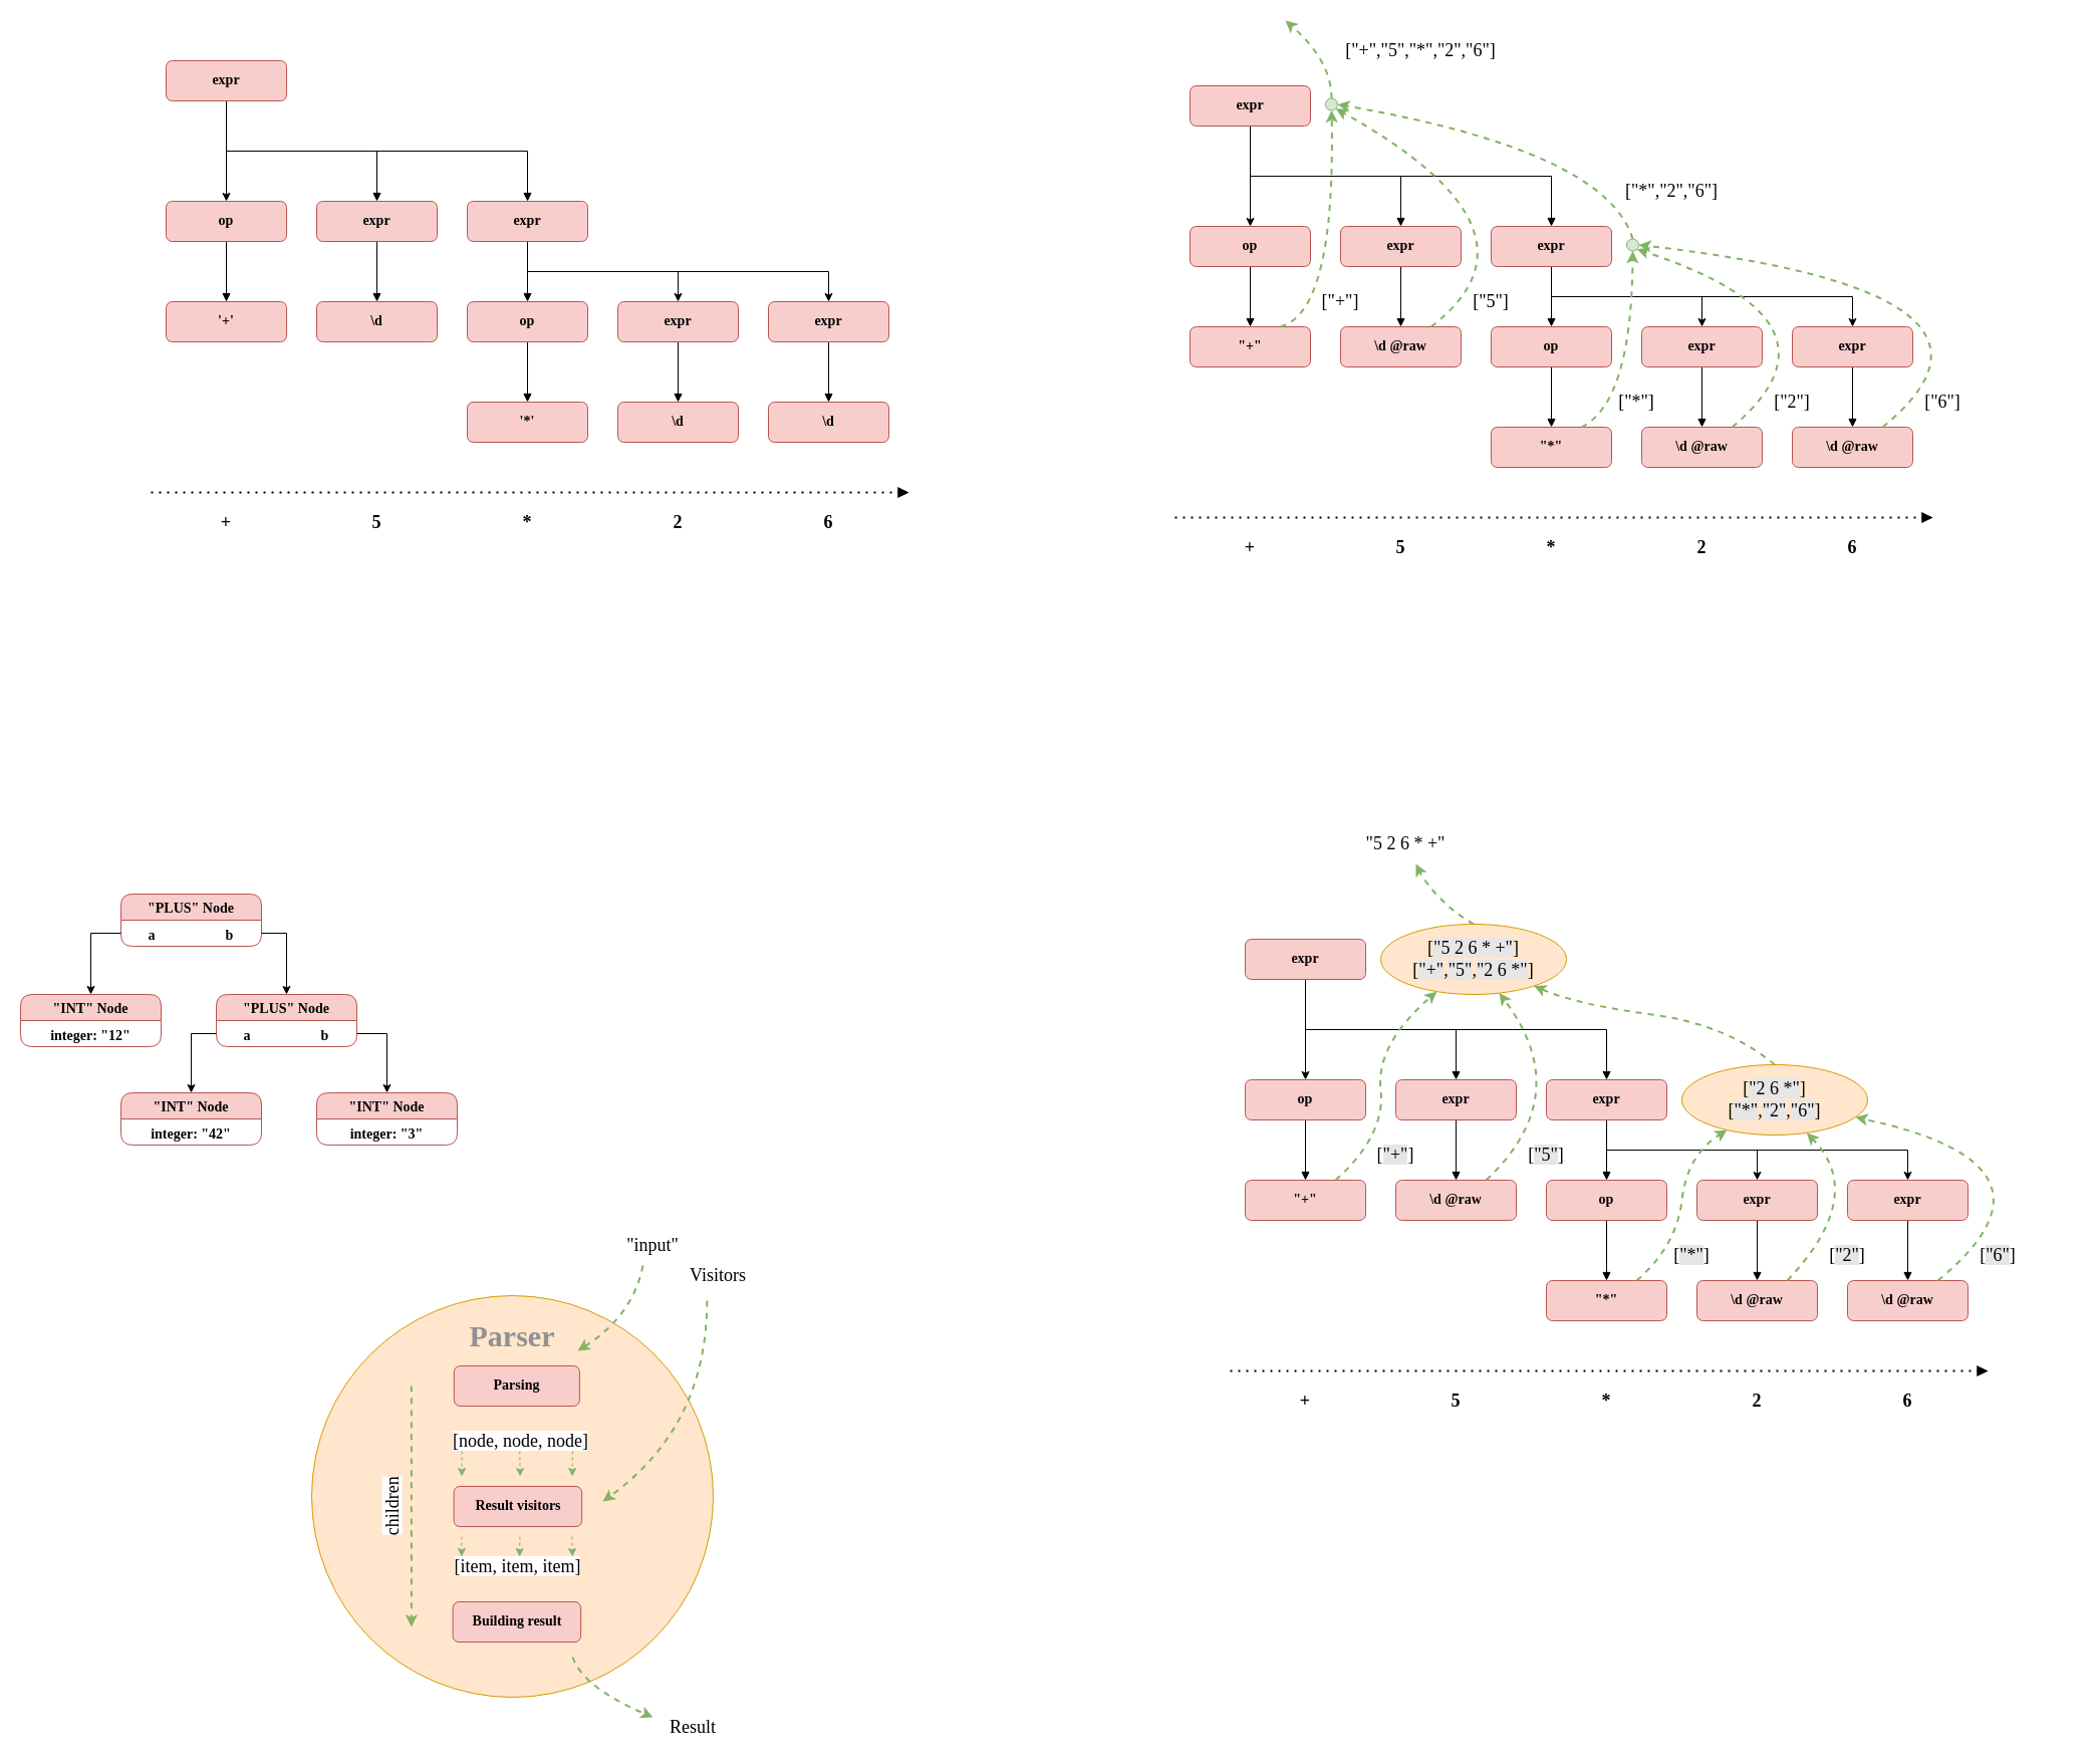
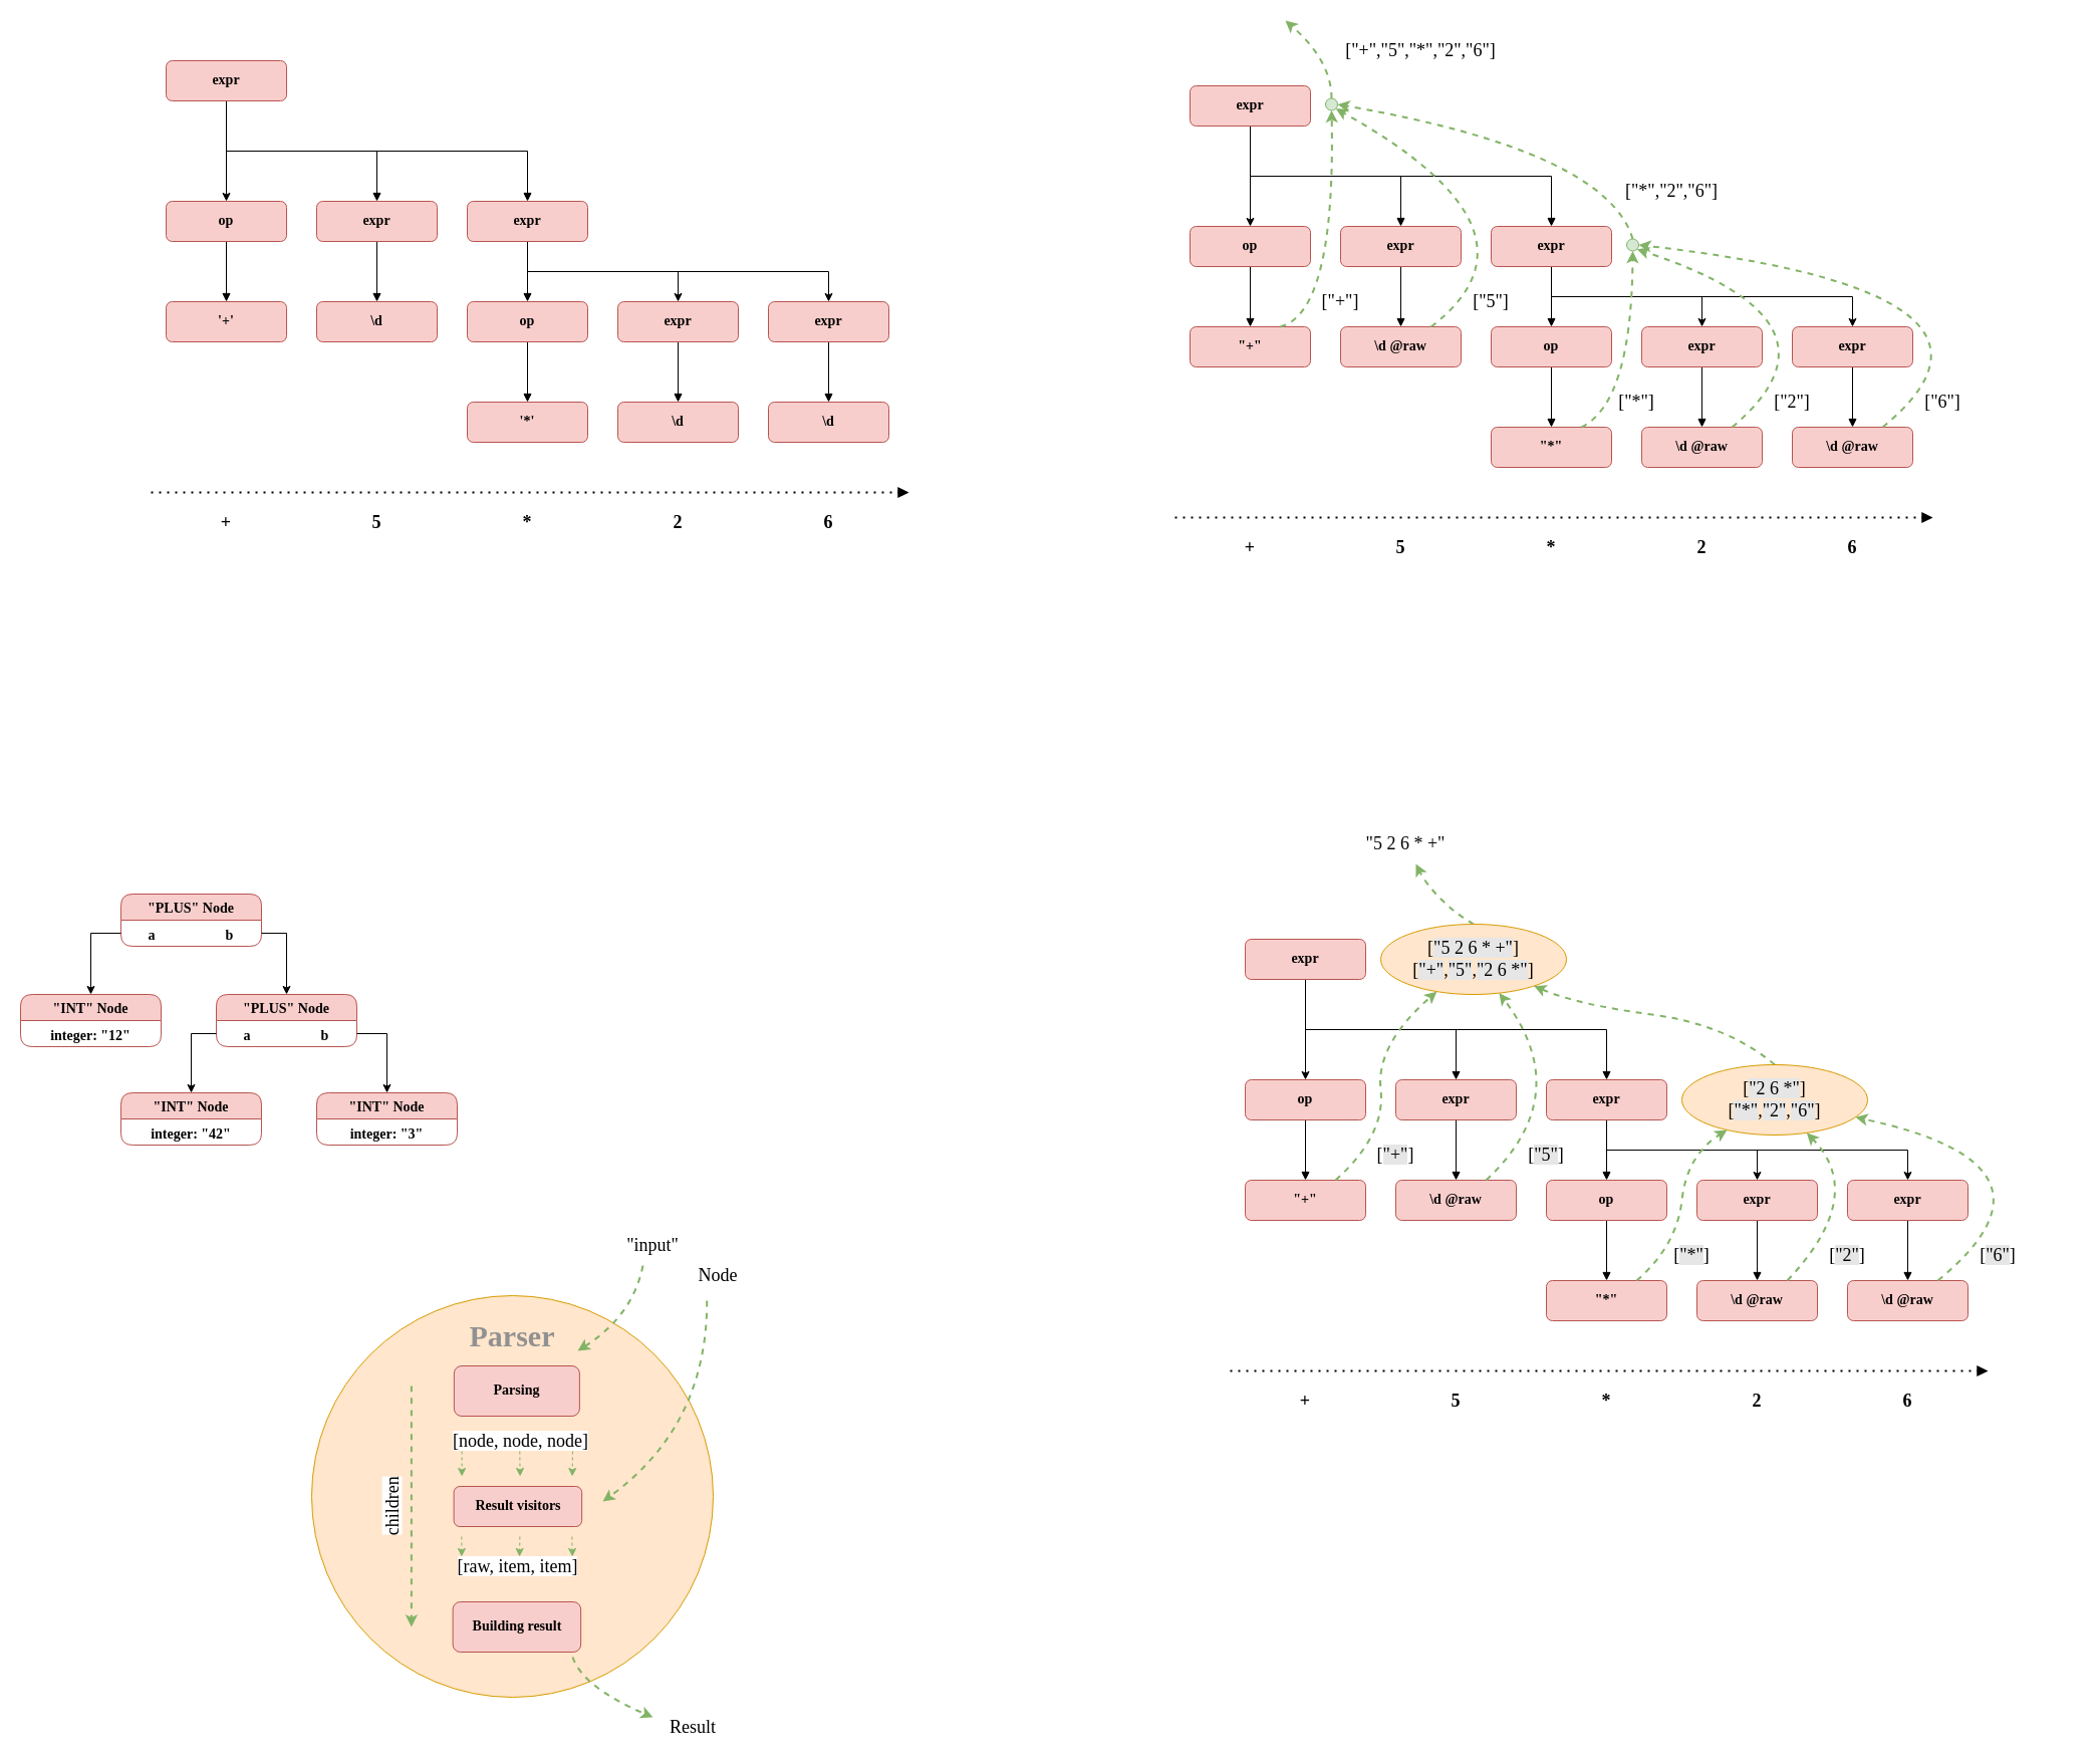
- <mxCell id="154" value="&lt;span style=&quot;font-family: &amp;#34;ubuntu mono&amp;#34; ; font-size: 18px ; background-color: rgb(255 , 255 , 255)&quot;&gt;Visitors&lt;/span&gt;" style="text;html=1;strokeColor=none;fillColor=none;align=center;verticalAlign=middle;whiteSpace=wrap;rounded=0;sketch=0;" parent="1" vertex="1"><mxGeometry x="655" y="1260" width="120" height="20" as="geometry" /></mxCell>
+ <mxCell id="154" value="&lt;span style=&quot;font-family: &amp;#34;ubuntu mono&amp;#34; ; font-size: 18px ; background-color: rgb(255 , 255 , 255)&quot;&gt;Node&lt;/span&gt;" style="text;html=1;strokeColor=none;fillColor=none;align=center;verticalAlign=middle;whiteSpace=wrap;rounded=0;sketch=0;" parent="1" vertex="1"><mxGeometry x="655" y="1260" width="120" height="20" as="geometry" /></mxCell>
- <mxCell id="135" value="&lt;span style=&quot;font-size: 14px&quot;&gt;Parsing&lt;/span&gt;" style="rounded=1;whiteSpace=wrap;html=1;fontSize=14;glass=0;strokeWidth=1;shadow=0;fontFamily=Ubuntu;labelBackgroundColor=none;sketch=0;fillColor=#f8cecc;strokeColor=#b85450;fontSource=https%3A%2F%2Ffonts.googleapis.com%2Fcss%3Ffamily%3DUbuntu;fontStyle=1" parent="1" vertex="1"><mxGeometry x="451.88" y="1360" width="125" height="40" as="geometry" /></mxCell>
+ <mxCell id="135" value="&lt;span style=&quot;font-size: 14px&quot;&gt;Parsing&lt;/span&gt;" style="rounded=1;whiteSpace=wrap;html=1;fontSize=14;glass=0;strokeWidth=1;shadow=0;fontFamily=Ubuntu;labelBackgroundColor=none;sketch=0;fillColor=#f8cecc;strokeColor=#b85450;fontSource=https%3A%2F%2Ffonts.googleapis.com%2Fcss%3Ffamily%3DUbuntu;fontStyle=1" parent="1" vertex="1"><mxGeometry x="451.88" y="1360" width="125" height="50" as="geometry" /></mxCell>
- <mxCell id="145" value="&lt;font face=&quot;ubuntu mono&quot;&gt;&lt;span style=&quot;font-size: 18px ; background-color: rgb(255 , 255 , 255)&quot;&gt;[item, item, item]&lt;/span&gt;&lt;/font&gt;" style="text;html=1;strokeColor=none;fillColor=none;align=center;verticalAlign=middle;whiteSpace=wrap;rounded=0;sketch=0;" parent="1" vertex="1"><mxGeometry x="427.88" y="1550" width="175" height="20" as="geometry" /></mxCell>
+ <mxCell id="145" value="&lt;font face=&quot;ubuntu mono&quot;&gt;&lt;span style=&quot;font-size: 18px ; background-color: rgb(255 , 255 , 255)&quot;&gt;[raw, item, item]&lt;/span&gt;&lt;/font&gt;" style="text;html=1;strokeColor=none;fillColor=none;align=center;verticalAlign=middle;whiteSpace=wrap;rounded=0;sketch=0;" parent="1" vertex="1"><mxGeometry x="427.88" y="1550" width="175" height="20" as="geometry" /></mxCell>
- <mxCell id="139" value="&lt;span style=&quot;font-size: 14px&quot;&gt;Building result&lt;/span&gt;" style="rounded=1;whiteSpace=wrap;html=1;fontSize=14;glass=0;strokeWidth=1;shadow=0;fontFamily=Ubuntu;labelBackgroundColor=none;sketch=0;fillColor=#f8cecc;strokeColor=#b85450;fontSource=https%3A%2F%2Ffonts.googleapis.com%2Fcss%3Ffamily%3DUbuntu;fontStyle=1" parent="1" vertex="1"><mxGeometry x="450.63" y="1595" width="127.5" height="40" as="geometry" /></mxCell>
+ <mxCell id="139" value="&lt;span style=&quot;font-size: 14px&quot;&gt;Building result&lt;/span&gt;" style="rounded=1;whiteSpace=wrap;html=1;fontSize=14;glass=0;strokeWidth=1;shadow=0;fontFamily=Ubuntu;labelBackgroundColor=none;sketch=0;fillColor=#f8cecc;strokeColor=#b85450;fontSource=https%3A%2F%2Ffonts.googleapis.com%2Fcss%3Ffamily%3DUbuntu;fontStyle=1" parent="1" vertex="1"><mxGeometry x="450.63" y="1595" width="127.5" height="50" as="geometry" /></mxCell>
